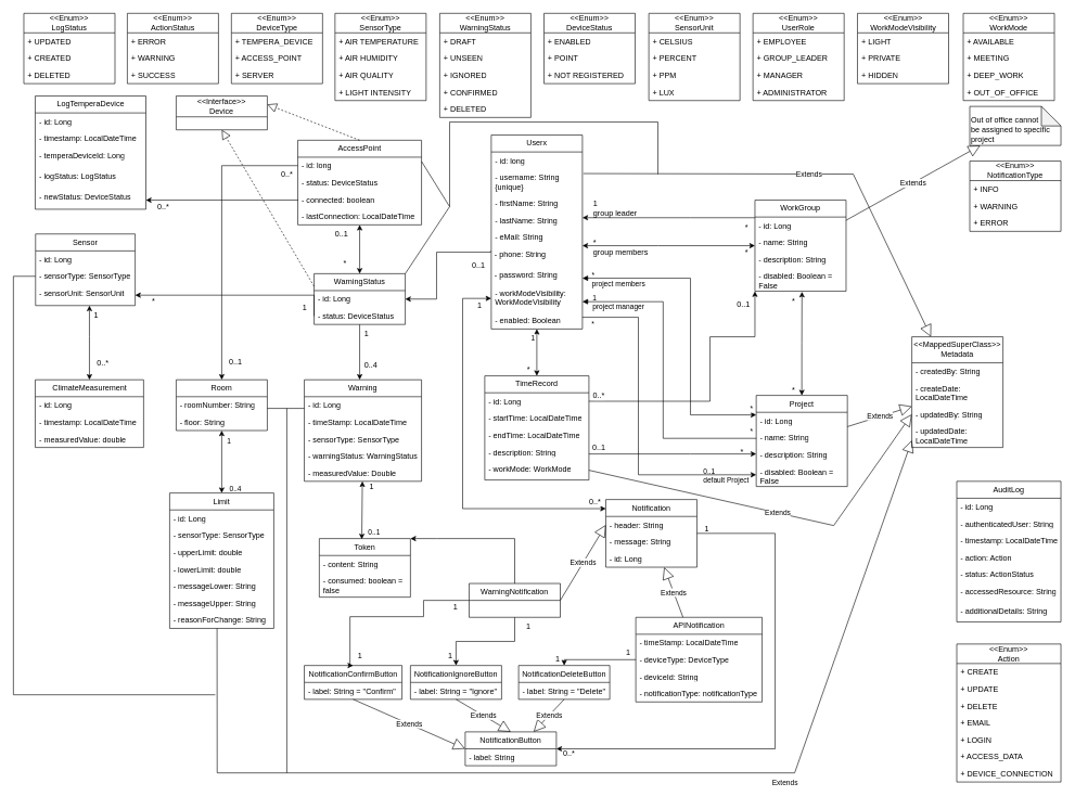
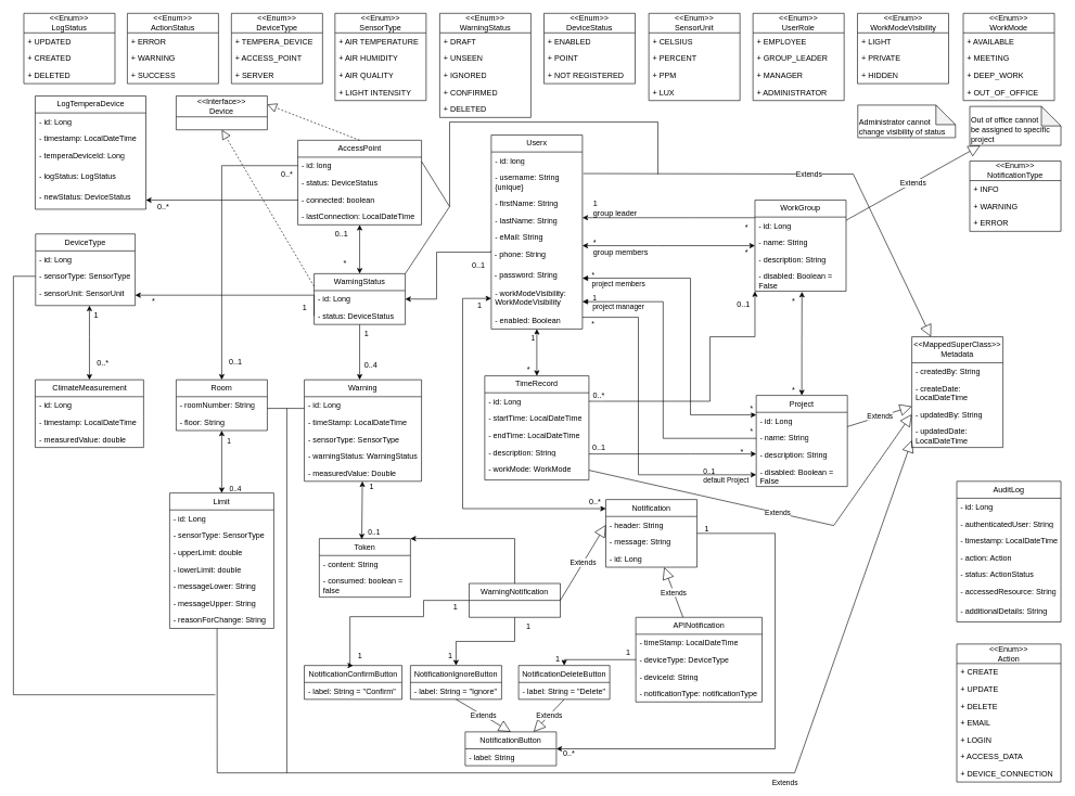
+ <mxCell id="21" value="Administrator cannot change visibility of status" style="shape=note;whiteSpace=wrap;html=1;backgroundOutline=1;darkOpacity=0.05;align=left;verticalAlign=bottom;" parent="1" vertex="1"><mxGeometry x="1317" y="161" width="150" height="50" as="geometry" /></mxCell>
- <mxCell id="26" value="Sensor" style="swimlane;fontStyle=0;childLayout=stackLayout;horizontal=1;startSize=26;fillColor=none;horizontalStack=0;resizeParent=1;resizeParentMax=0;resizeLast=0;collapsible=1;marginBottom=0;whiteSpace=wrap;html=1;" parent="1" vertex="1"><mxGeometry x="54" y="359" width="153" height="110" as="geometry" /></mxCell>
+ <mxCell id="26" value="DeviceType" style="swimlane;fontStyle=0;childLayout=stackLayout;horizontal=1;startSize=26;fillColor=none;horizontalStack=0;resizeParent=1;resizeParentMax=0;resizeLast=0;collapsible=1;marginBottom=0;whiteSpace=wrap;html=1;" parent="1" vertex="1"><mxGeometry x="54" y="359" width="153" height="110" as="geometry" /></mxCell>
- <mxCell id="223" value="Extends" style="endArrow=block;endSize=16;endFill=0;html=1;rounded=0;entryX=0;entryY=0.5;entryDx=0;entryDy=0;exitX=0.5;exitY=1;exitDx=0;exitDy=0;" parent="1" source="215" target="213" edge="1"><mxGeometry width="160" relative="1" as="geometry"><mxPoint x="840" y="1154" as="sourcePoint" /><mxPoint x="947" y="1102" as="targetPoint" /></mxGeometry></mxCell>
